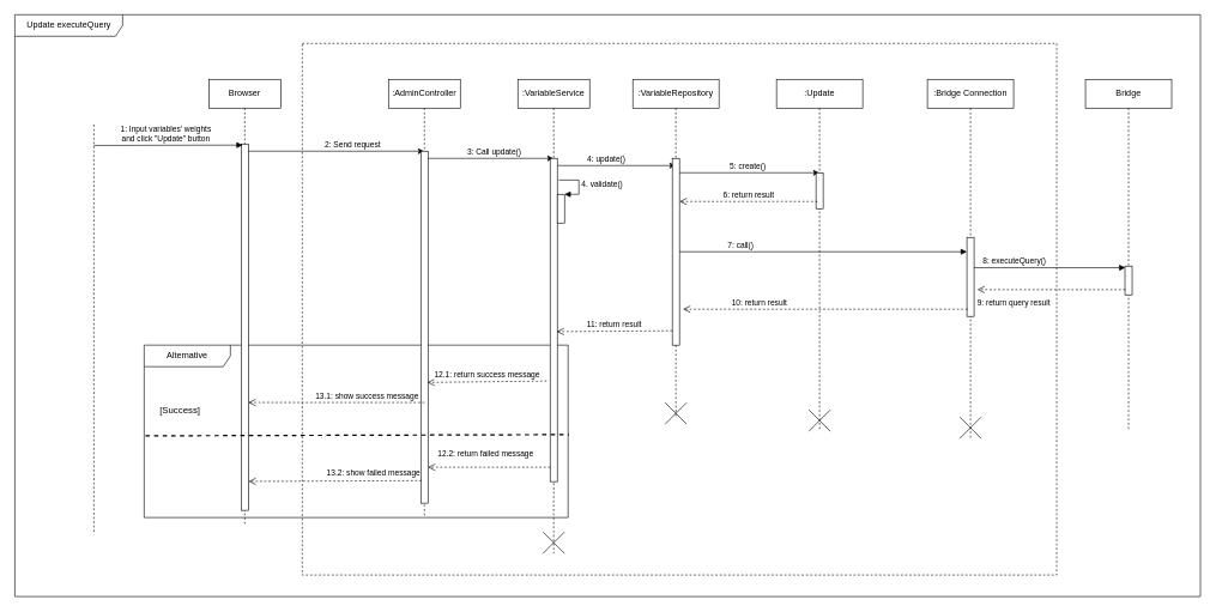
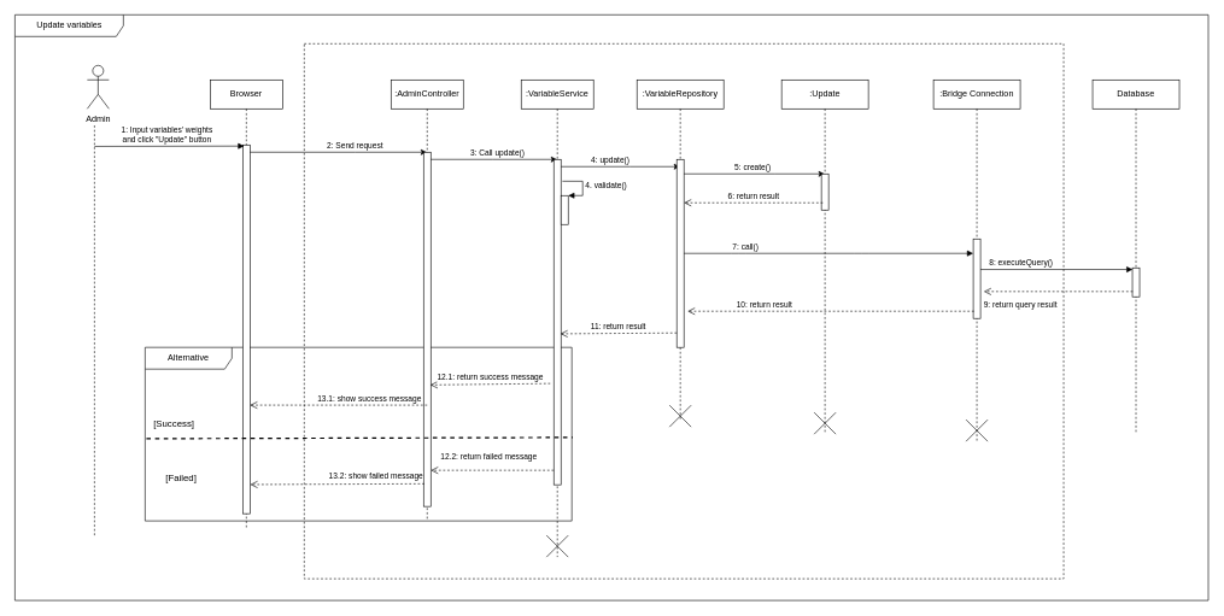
- <mxCell id="2" value="Update executeQuery" style="shape=umlFrame;html=1;width=150" parent="1" vertex="1"><mxGeometry x="20" y="20" width="1650" height="810" as="geometry" /></mxCell>
+ <mxCell id="2" value="Update variables" style="shape=umlFrame;html=1;width=150" parent="1" vertex="1"><mxGeometry x="20" y="20" width="1650" height="810" as="geometry" /></mxCell>
+ <mxCell id="48" value="Admin" style="shape=umlActor;verticalLabelPosition=bottom;verticalAlign=top;html=1;outlineConnect=0;rounded=0;shadow=0;glass=0;sketch=0;strokeWidth=1;fillColor=none;gradientColor=none;" parent="1" vertex="1"><mxGeometry x="120" y="90" width="30" height="60" as="geometry" /></mxCell>
- <mxCell id="33" value="Bridge" style="shape=umlLifeline;perimeter=lifelinePerimeter;whiteSpace=wrap;html=1;container=1;collapsible=0;recursiveResize=0;outlineConnect=0;" parent="1" vertex="1"><mxGeometry x="1510" y="110" width="120" height="490" as="geometry" /></mxCell>
+ <mxCell id="33" value="Database" style="shape=umlLifeline;perimeter=lifelinePerimeter;whiteSpace=wrap;html=1;container=1;collapsible=0;recursiveResize=0;outlineConnect=0;" parent="1" vertex="1"><mxGeometry x="1510" y="110" width="120" height="490" as="geometry" /></mxCell>
- <mxCell id="45" value="&lt;font style=&quot;font-size: 13px&quot;&gt;[&lt;font style=&quot;font-size: 13px&quot;&gt;Success&lt;/font&gt;]&lt;/font&gt;" style="text;html=1;strokeColor=none;fillColor=none;align=center;verticalAlign=middle;whiteSpace=wrap;rounded=0;shadow=0;glass=0;dashed=1;sketch=0;" parent="1" vertex="1"><mxGeometry x="230" y="560" width="40" height="20" as="geometry" /></mxCell>
+ <mxCell id="45" value="&lt;font style=&quot;font-size: 13px&quot;&gt;[&lt;font style=&quot;font-size: 13px&quot;&gt;Success&lt;/font&gt;]&lt;/font&gt;" style="text;html=1;strokeColor=none;fillColor=none;align=center;verticalAlign=middle;whiteSpace=wrap;rounded=0;shadow=0;glass=0;dashed=1;sketch=0;" parent="1" vertex="1"><mxGeometry x="220" y="575" width="40" height="20" as="geometry" /></mxCell>
+ <mxCell id="46" value="&lt;font style=&quot;font-size: 13px&quot;&gt;[Failed]&lt;/font&gt;" style="text;html=1;strokeColor=none;fillColor=none;align=center;verticalAlign=middle;whiteSpace=wrap;rounded=0;shadow=0;glass=0;dashed=1;sketch=0;" parent="1" vertex="1"><mxGeometry x="230" y="650" width="40" height="20" as="geometry" /></mxCell>
